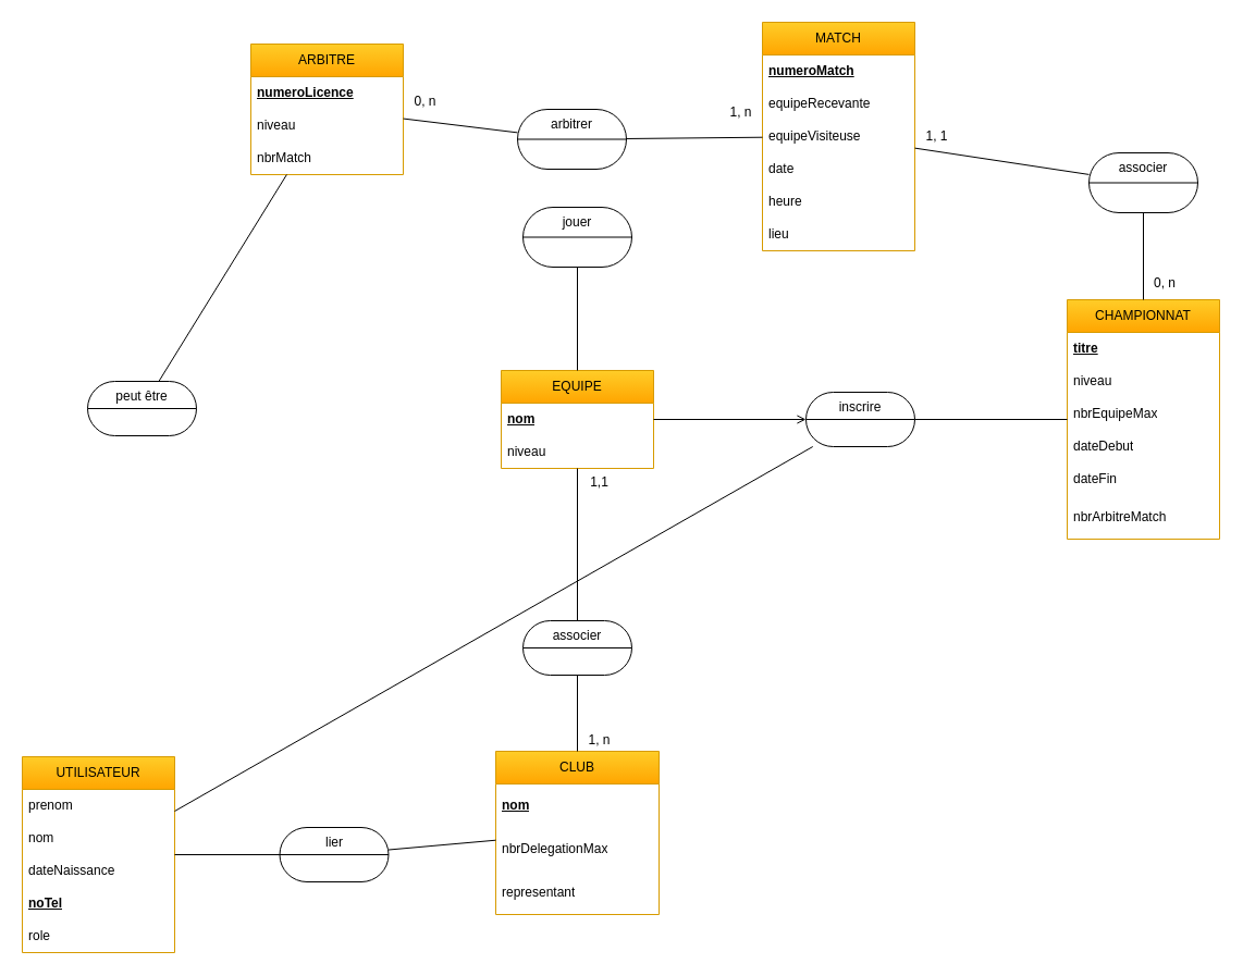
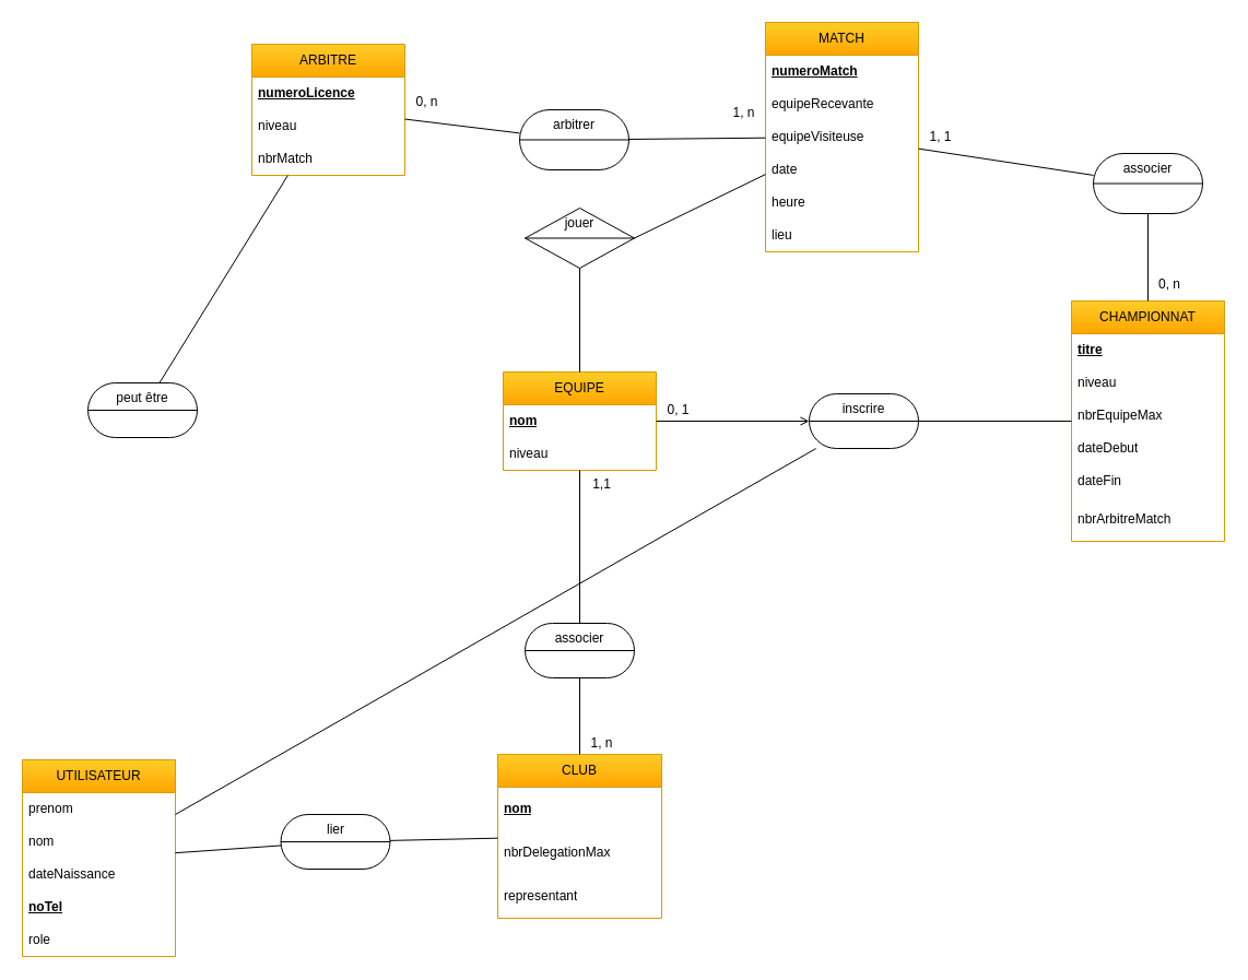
+ <mxCell id="63" value="" style="endArrow=none;html=1;rounded=0;exitX=1;exitY=0.5;exitDx=0;exitDy=0;" edge="1" parent="1" source="52" target="26"><mxGeometry width="50" height="50" relative="1" as="geometry"><mxPoint x="560" y="320" as="sourcePoint" /><mxPoint x="610" y="270" as="targetPoint" /></mxGeometry></mxCell>
- <mxCell id="52" value="jouer" style="rounded=1;whiteSpace=wrap;html=1;arcSize=50;verticalAlign=top;" parent="1" vertex="1"><mxGeometry x="480" y="190" width="100" height="55" as="geometry" /></mxCell>
+ <mxCell id="52" value="jouer" style="rhombus;whiteSpace=wrap;html=1;arcSize=50;verticalAlign=top;" parent="1" vertex="1"><mxGeometry x="480" y="190" width="100" height="55" as="geometry" /></mxCell>
+ <mxCell id="54" value="0, 1" style="text;html=1;align=center;verticalAlign=middle;resizable=0;points=[];autosize=1;strokeColor=none;fillColor=none;" vertex="1" parent="1"><mxGeometry x="600" y="360" width="40" height="30" as="geometry" /></mxCell>
- <mxCell id="37" value="lier" style="rounded=1;whiteSpace=wrap;html=1;arcSize=50;labelPosition=center;verticalLabelPosition=middle;align=center;verticalAlign=top;" parent="1" vertex="1"><mxGeometry x="256.5" y="760" width="100" height="50" as="geometry" /></mxCell>
+ <mxCell id="37" value="lier" style="rounded=1;whiteSpace=wrap;html=1;arcSize=50;labelPosition=center;verticalLabelPosition=middle;align=center;verticalAlign=top;" parent="1" vertex="1"><mxGeometry x="256.5" y="745" width="100" height="50" as="geometry" /></mxCell>
